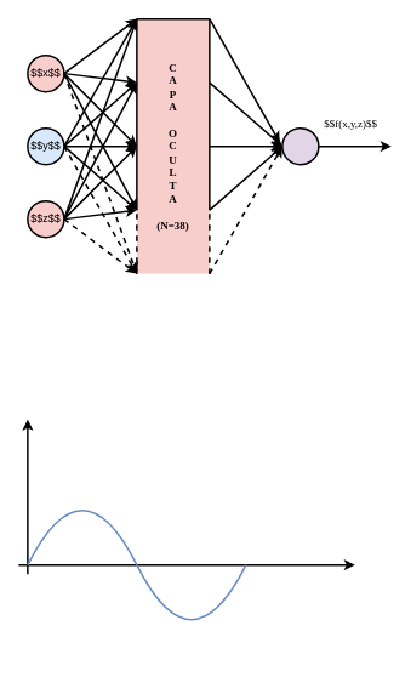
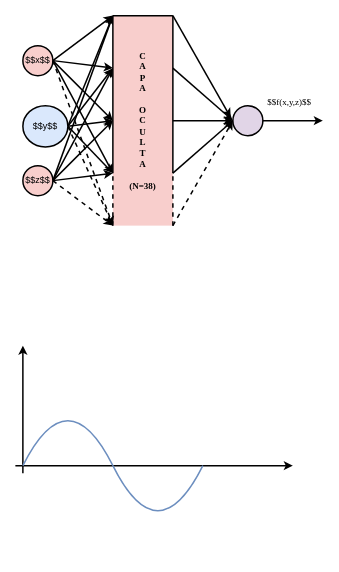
- <mxCell id="9" value="$$y$$" style="ellipse;whiteSpace=wrap;html=1;fillColor=#dae8fc;strokeColor=#000000;strokeWidth=2;" vertex="1" parent="1"><mxGeometry x="30" y="140" width="40" height="40" as="geometry" /></mxCell>
+ <mxCell id="9" value="$$y$$" style="ellipse;whiteSpace=wrap;html=1;fillColor=#dae8fc;strokeColor=#000000;strokeWidth=2;" vertex="1" parent="1"><mxGeometry x="30" y="140" width="60" height="55" as="geometry" /></mxCell>
